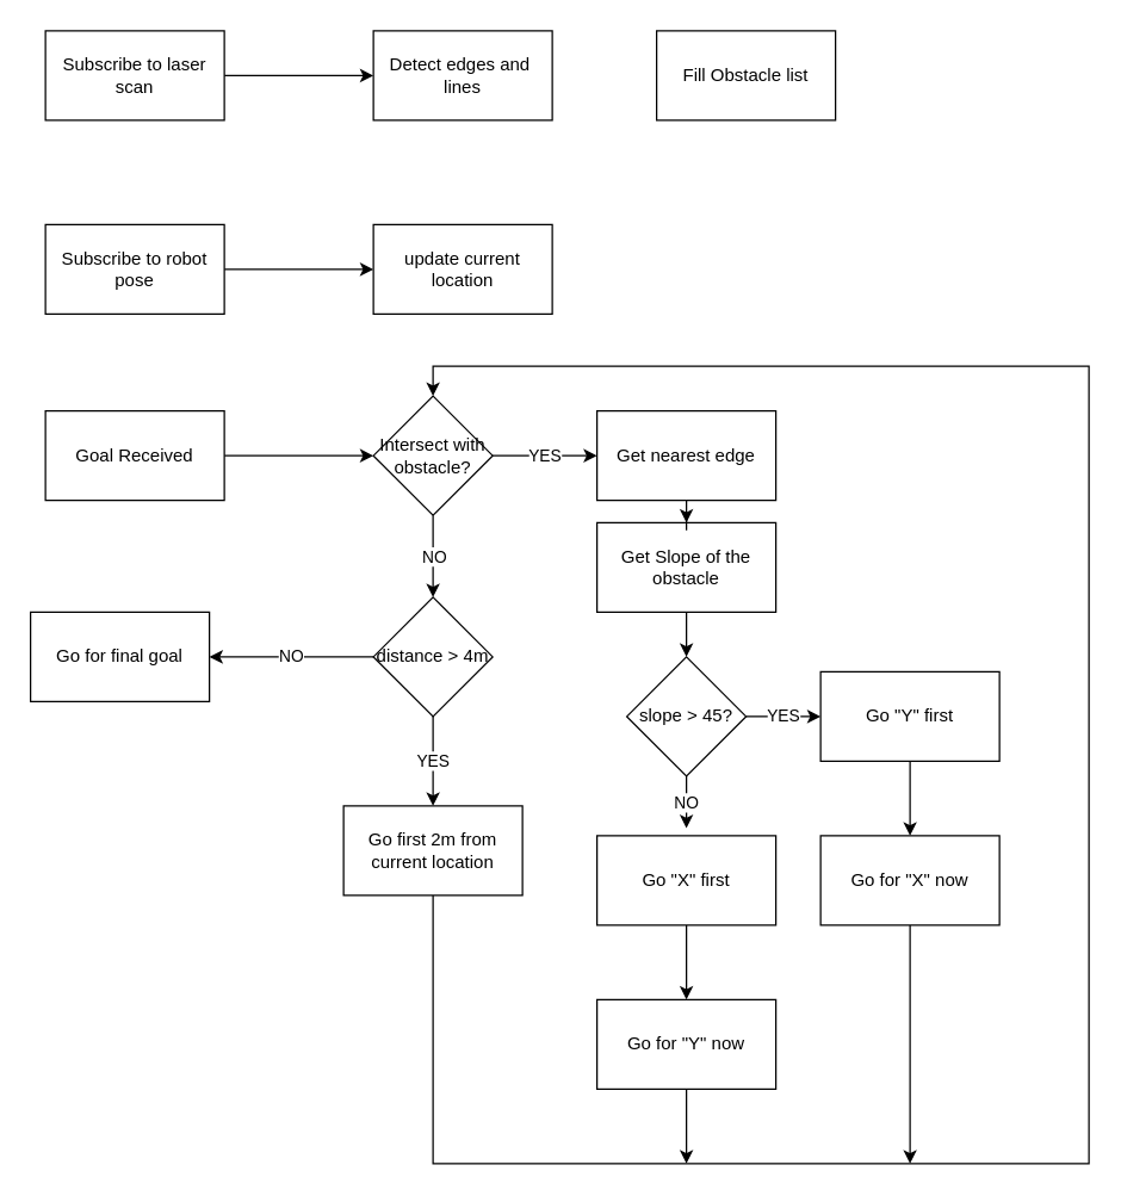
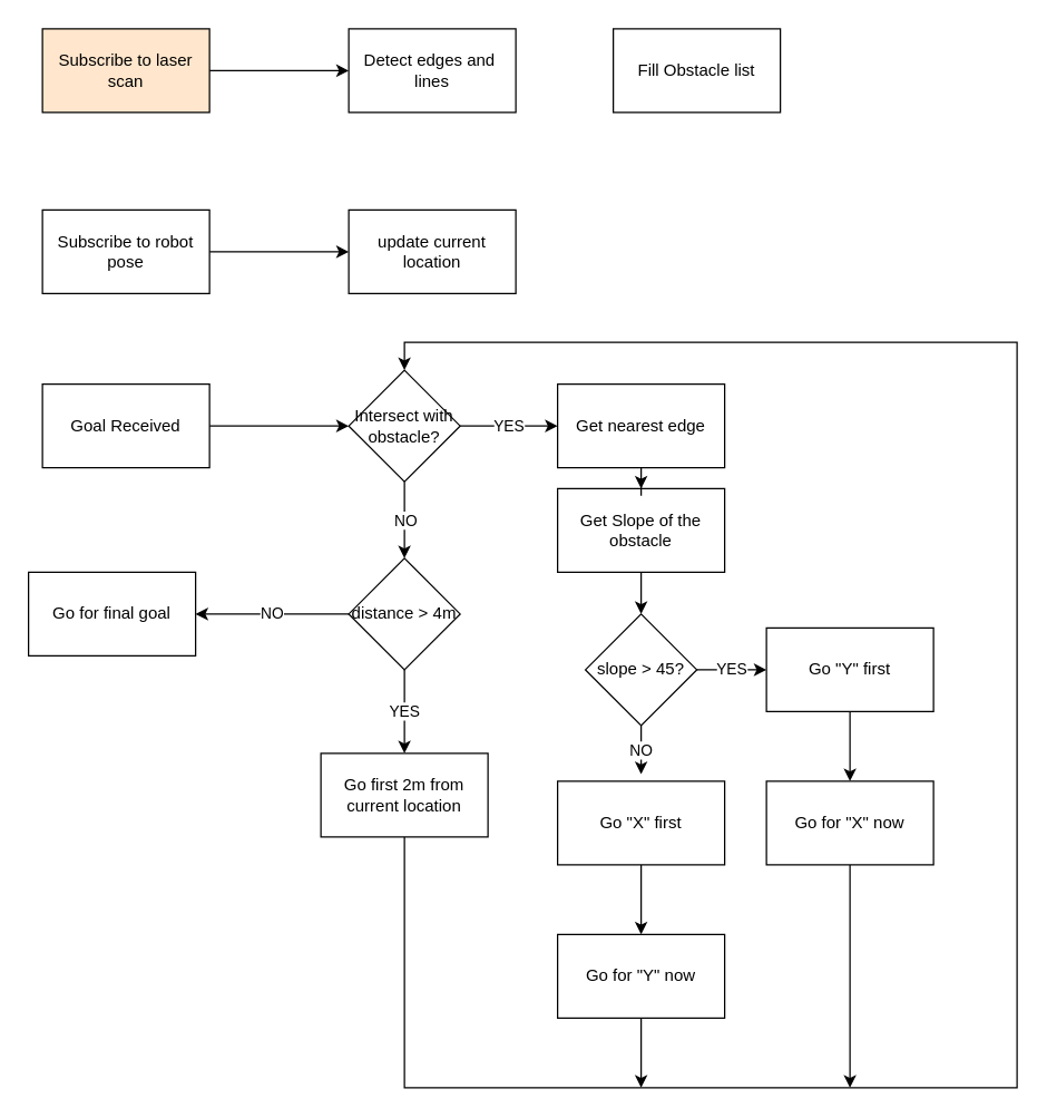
- <mxCell id="3" value="&lt;span&gt;Subscribe to laser scan&lt;/span&gt;" style="rounded=0;whiteSpace=wrap;html=1;" vertex="1" parent="1"><mxGeometry x="30" y="20" width="120" height="60" as="geometry" /></mxCell>
+ <mxCell id="3" value="&lt;span&gt;Subscribe to laser scan&lt;/span&gt;" style="rounded=0;whiteSpace=wrap;html=1;fillColor=#ffe6cc;" vertex="1" parent="1"><mxGeometry x="30" y="20" width="120" height="60" as="geometry" /></mxCell>
